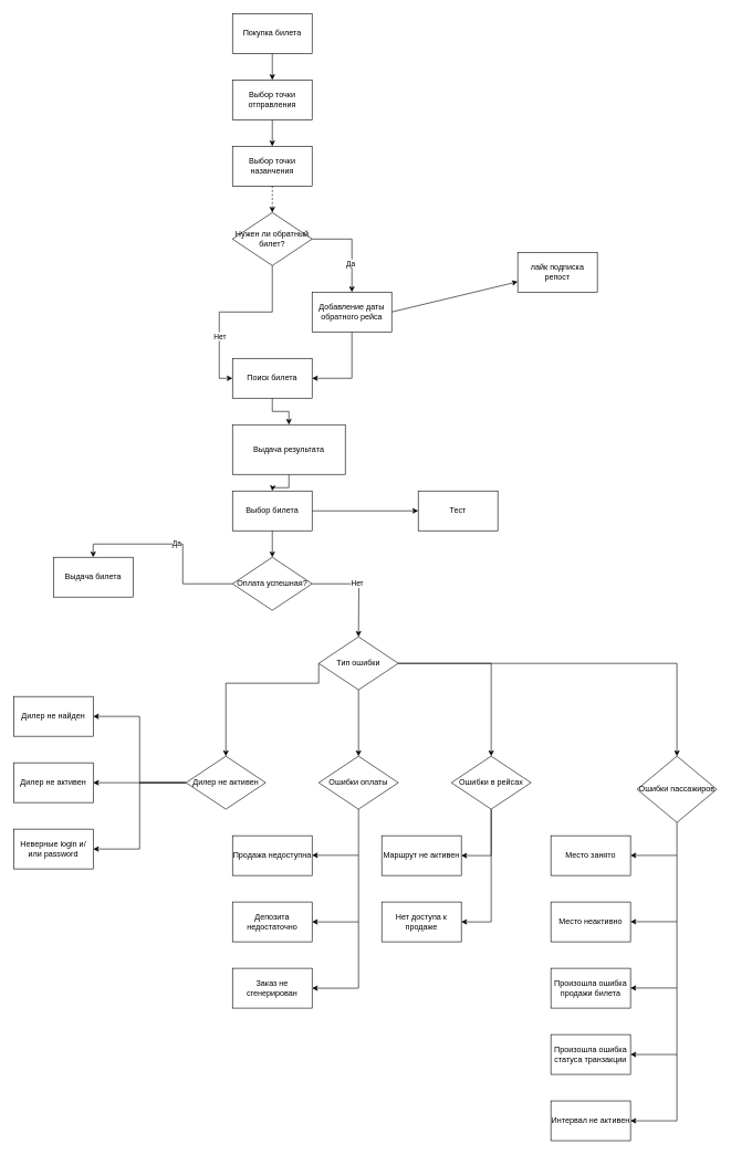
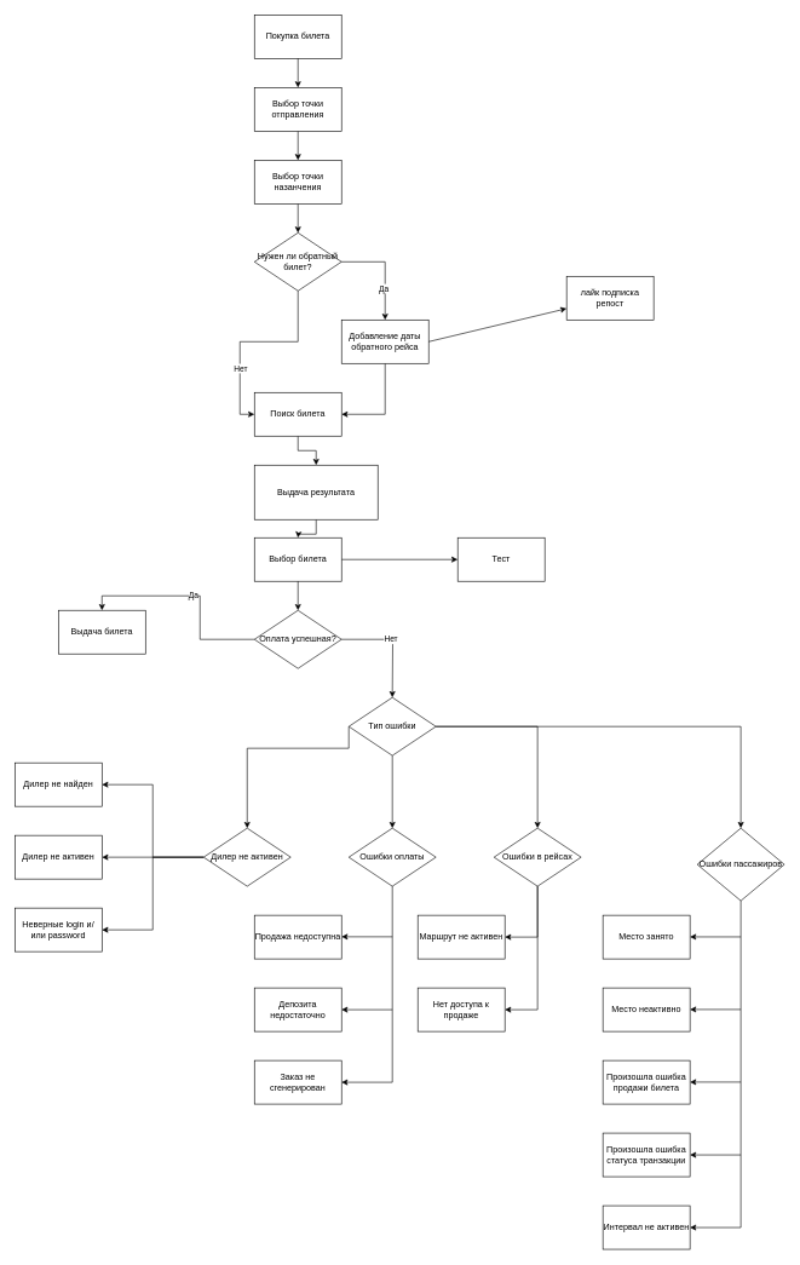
- <mxCell id="6" value="" style="edgeStyle=orthogonalEdgeStyle;rounded=0;orthogonalLoop=1;jettySize=auto;html=1;dashed=1;" parent="1" source="7" target="12" edge="1"><mxGeometry relative="1" as="geometry" /></mxCell>
+ <mxCell id="6" value="" style="edgeStyle=orthogonalEdgeStyle;rounded=0;orthogonalLoop=1;jettySize=auto;html=1;" parent="1" source="7" target="12" edge="1"><mxGeometry relative="1" as="geometry" /></mxCell>
